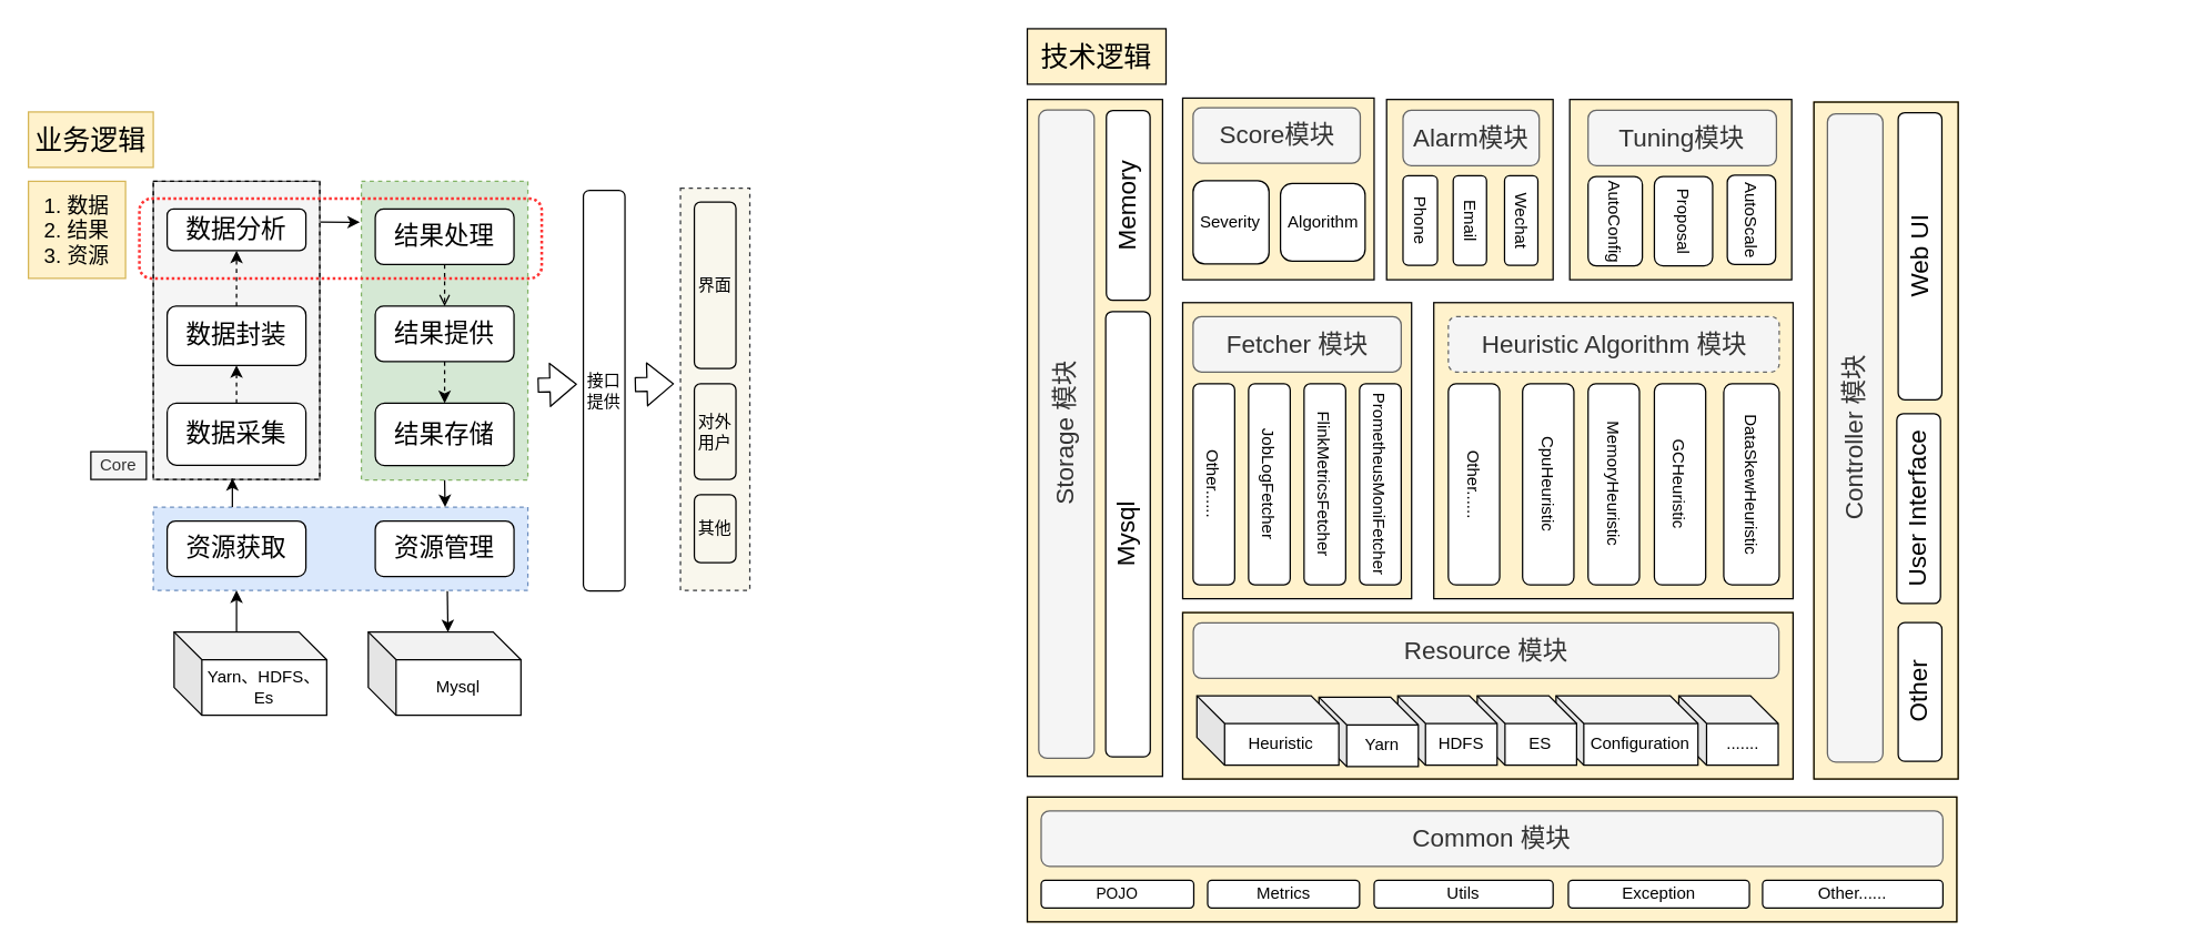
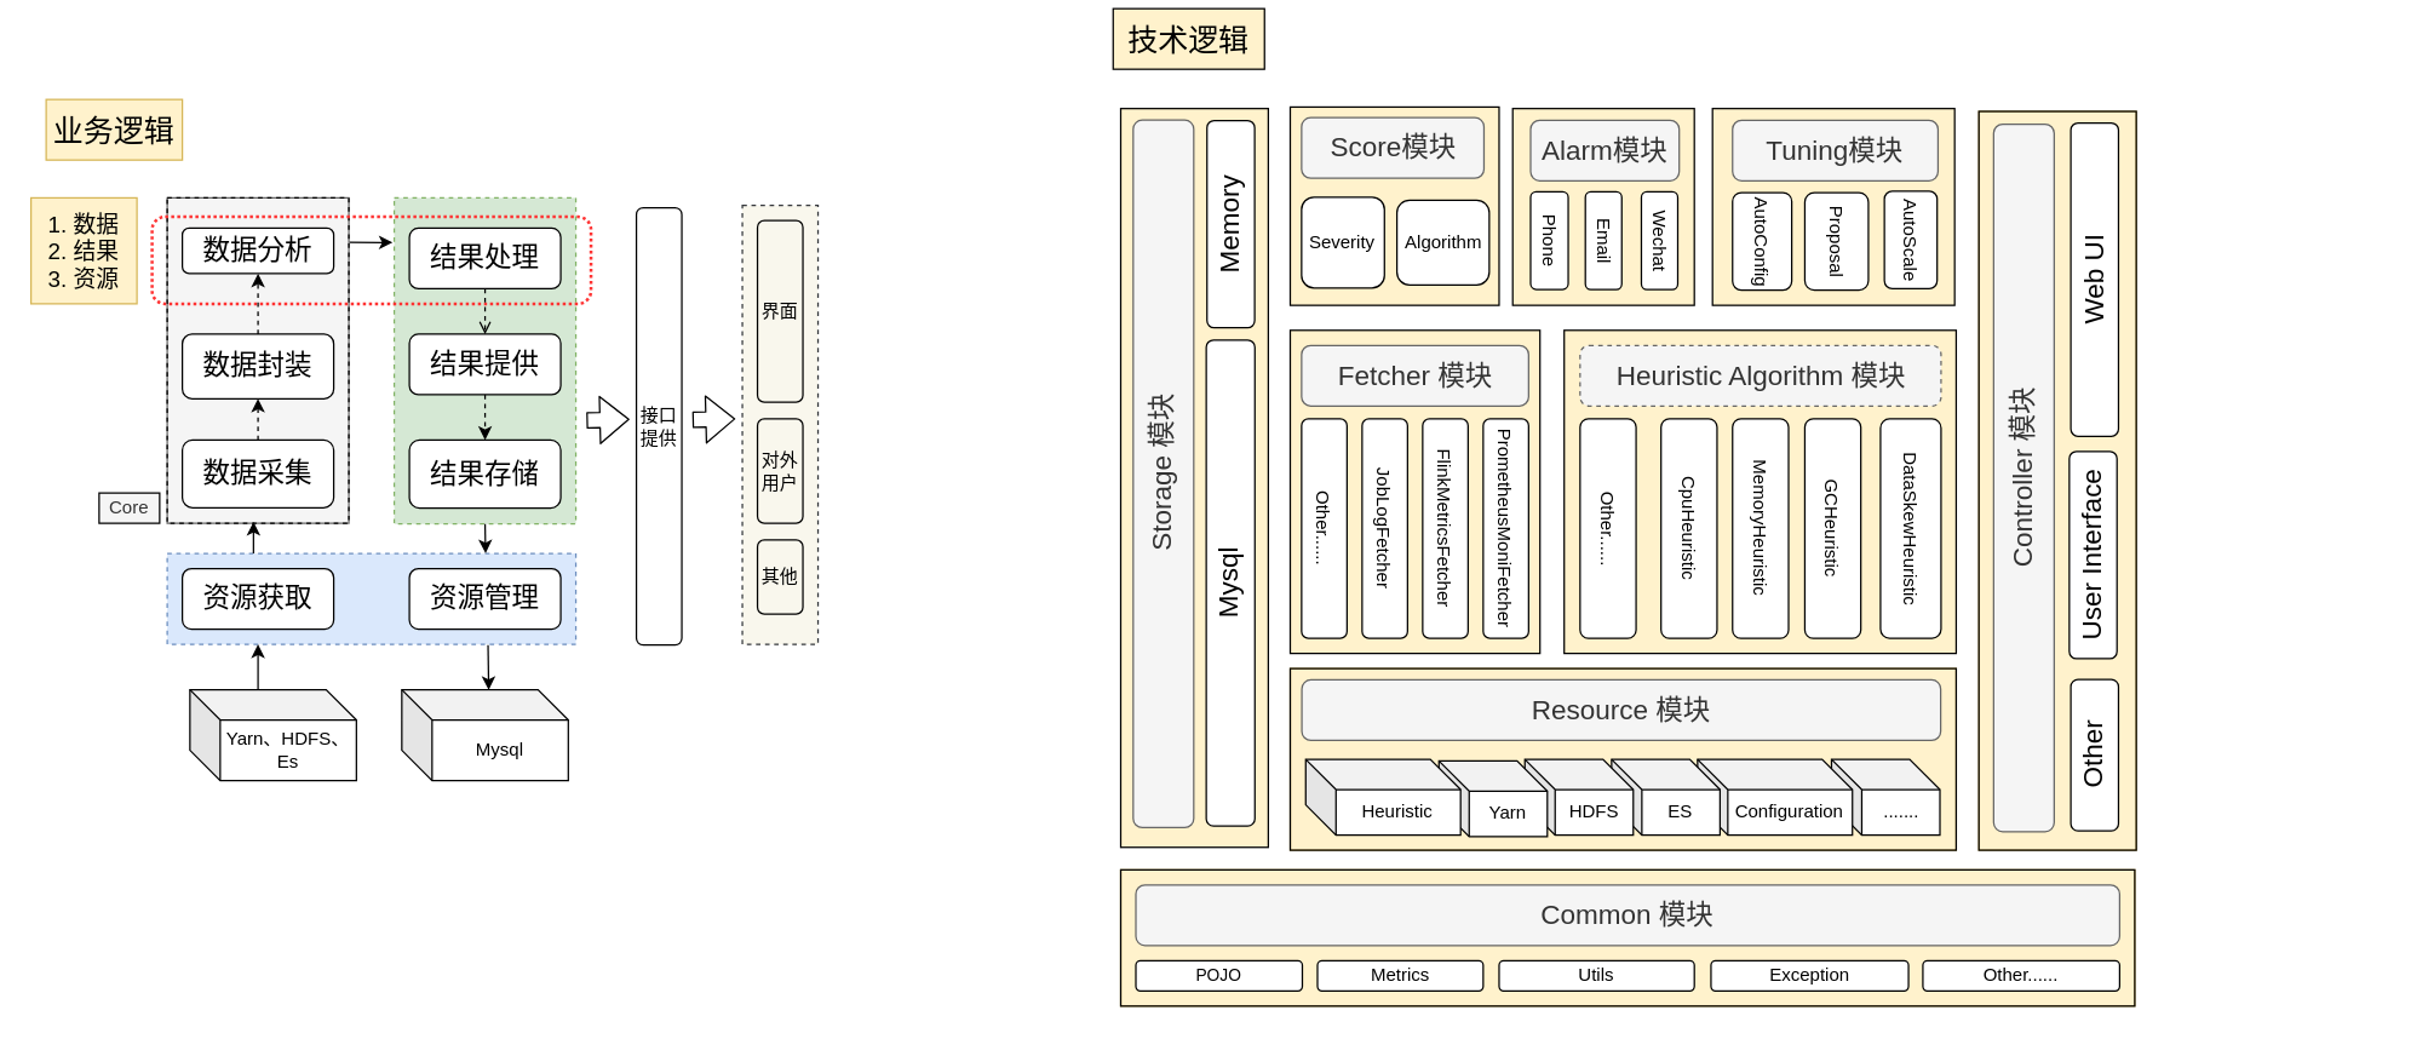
- <mxCell id="95" value="&lt;font style=&quot;font-size: 20px&quot;&gt;技术逻辑&lt;/font&gt;" style="text;html=1;fillColor=#fff2cc;align=center;verticalAlign=middle;whiteSpace=wrap;rounded=0;strokeColor=#000000;" vertex="1" parent="1"><mxGeometry x="740" y="20" width="100" height="40" as="geometry" /></mxCell>
+ <mxCell id="95" value="&lt;font style=&quot;font-size: 20px&quot;&gt;技术逻辑&lt;/font&gt;" style="text;html=1;fillColor=#fff2cc;align=center;verticalAlign=middle;whiteSpace=wrap;rounded=0;strokeColor=#000000;" vertex="1" parent="1"><mxGeometry x="735" y="5" width="100" height="40" as="geometry" /></mxCell>
- <mxCell id="36" value="&lt;font style=&quot;font-size: 20px&quot;&gt;业务逻辑&lt;/font&gt;" style="text;html=1;strokeColor=#d6b656;fillColor=#fff2cc;align=center;verticalAlign=middle;whiteSpace=wrap;rounded=0;" vertex="1" parent="1"><mxGeometry x="20" y="80" width="90" height="40" as="geometry" /></mxCell>
+ <mxCell id="36" value="&lt;font style=&quot;font-size: 20px&quot;&gt;业务逻辑&lt;/font&gt;" style="text;html=1;strokeColor=#d6b656;fillColor=#fff2cc;align=center;verticalAlign=middle;whiteSpace=wrap;rounded=0;" vertex="1" parent="1"><mxGeometry x="30" y="65" width="90" height="40" as="geometry" /></mxCell>
